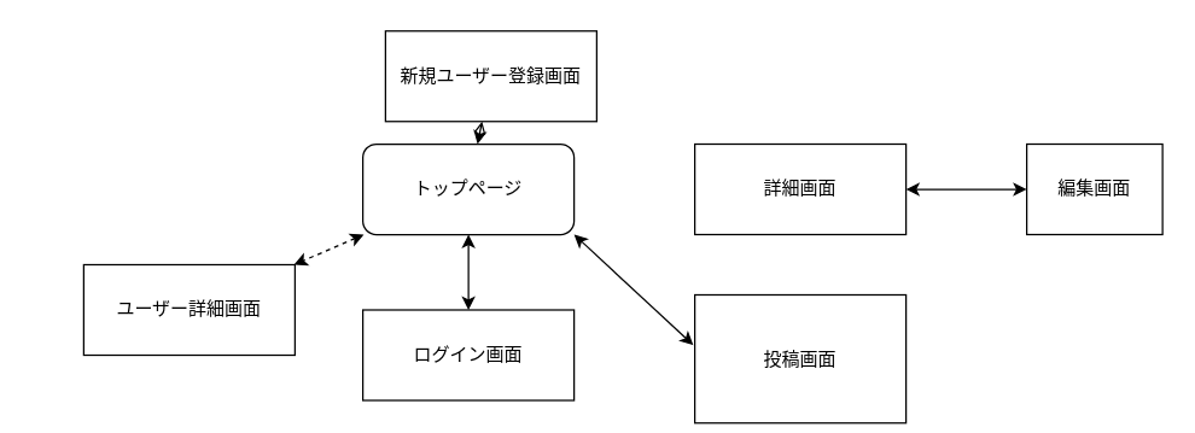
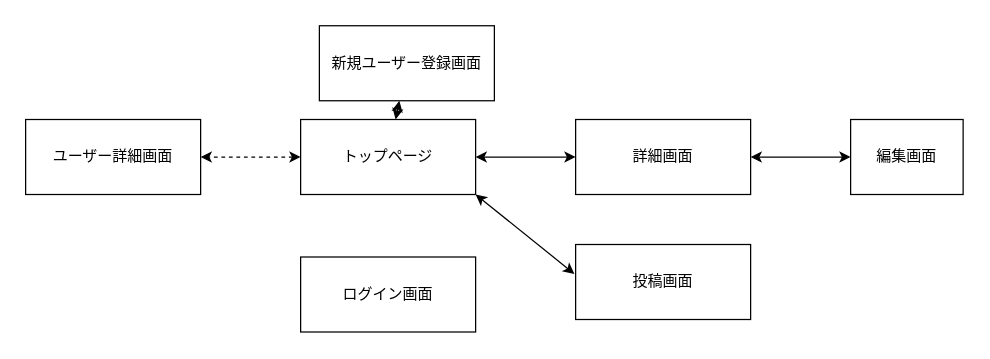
- <mxCell id="3" value="" style="edgeStyle=none;html=1;startArrow=classic;startFill=1;endArrow=open;" edge="1" parent="1" source="7" target="9"><mxGeometry relative="1" as="geometry" /></mxCell>
+ <mxCell id="3" value="" style="edgeStyle=none;html=1;startArrow=classic;startFill=1;" edge="1" parent="1" source="7" target="9"><mxGeometry relative="1" as="geometry" /></mxCell>
- <mxCell id="7" value="トップページ" style="whiteSpace=wrap;html=1;rounded=1;" vertex="1" parent="1"><mxGeometry x="240" y="95" width="140" height="60" as="geometry" /></mxCell>
+ <mxCell id="7" value="トップページ" style="rounded=0;whiteSpace=wrap;html=1;" vertex="1" parent="1"><mxGeometry x="240" y="95" width="140" height="60" as="geometry" /></mxCell>
+ <mxCell id="6" style="edgeStyle=none;html=1;exitX=1;exitY=0.5;exitDx=0;exitDy=0;entryX=0;entryY=0.5;entryDx=0;entryDy=0;startArrow=classic;startFill=1;" edge="1" parent="1" source="7" target="11"><mxGeometry relative="1" as="geometry"><mxPoint x="430" y="75" as="targetPoint" /></mxGeometry></mxCell>
- <mxCell id="4" value="" style="edgeStyle=none;html=1;startArrow=classic;startFill=1;" edge="1" parent="1" source="7" target="8"><mxGeometry relative="1" as="geometry" /></mxCell>
- <mxCell id="14" value="ユーザー詳細画面" style="rounded=0;whiteSpace=wrap;html=1;" vertex="1" parent="1"><mxGeometry x="55" y="175" width="140" height="60" as="geometry" /></mxCell>
+ <mxCell id="14" value="ユーザー詳細画面" style="rounded=0;whiteSpace=wrap;html=1;" vertex="1" parent="1"><mxGeometry x="20" y="95" width="140" height="60" as="geometry" /></mxCell>
- <mxCell id="12" value="投稿画面" style="rounded=0;whiteSpace=wrap;html=1;" vertex="1" parent="1"><mxGeometry x="460" y="195" width="140" height="85" as="geometry" /></mxCell>
+ <mxCell id="12" value="投稿画面" style="rounded=0;whiteSpace=wrap;html=1;" vertex="1" parent="1"><mxGeometry x="460" y="195" width="140" height="60" as="geometry" /></mxCell>
